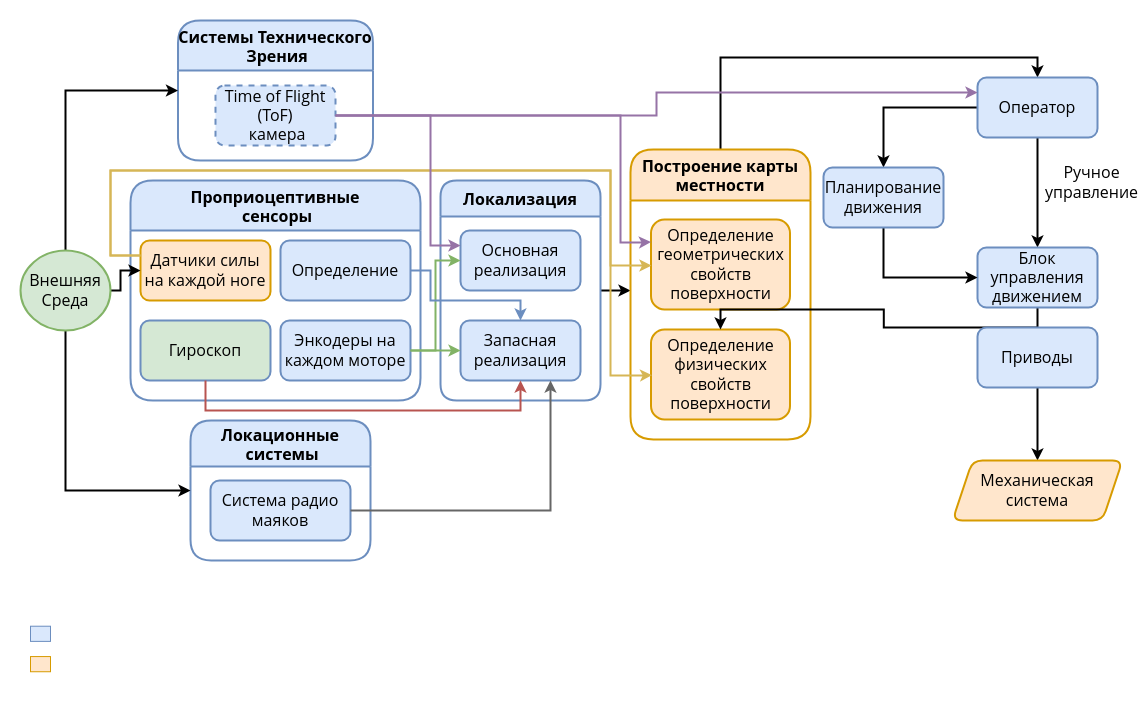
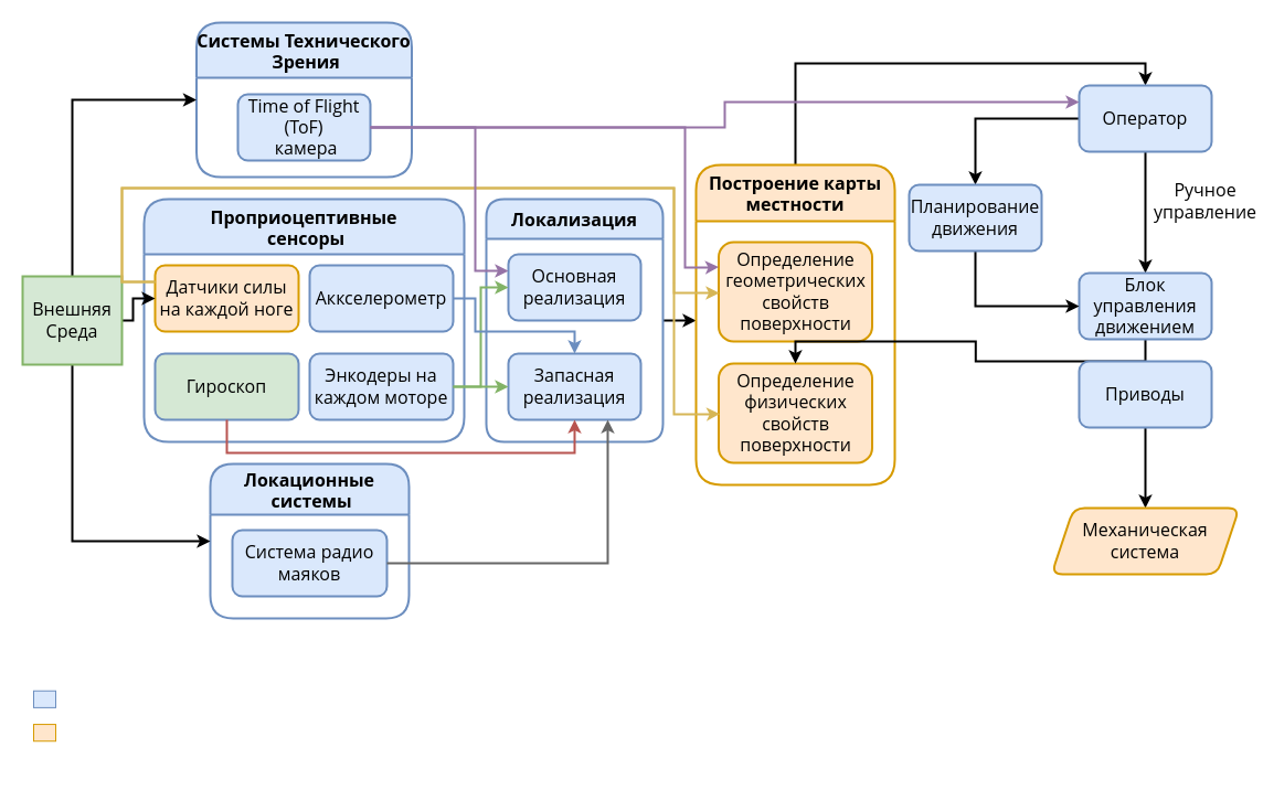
- <mxCell id="10" value="Time of Flight&lt;br style=&quot;font-size: 16px;&quot;&gt;(ToF)&lt;br style=&quot;font-size: 16px;&quot;&gt;&amp;nbsp;камера" style="rounded=1;whiteSpace=wrap;html=1;strokeWidth=2;shadow=0;sketch=0;fontFamily=Open Sans;fontSource=https%3A%2F%2Ffonts.googleapis.com%2Fcss%3Ffamily%3DOpen%2BSans;fontSize=16;fillColor=#dae8fc;strokeColor=#6c8ebf;dashed=1;" vertex="1" parent="9"><mxGeometry x="37.5" y="65" width="120" height="60" as="geometry" /></mxCell>
+ <mxCell id="10" value="Time of Flight&lt;br style=&quot;font-size: 16px;&quot;&gt;(ToF)&lt;br style=&quot;font-size: 16px;&quot;&gt;&amp;nbsp;камера" style="rounded=1;whiteSpace=wrap;html=1;strokeWidth=2;shadow=0;sketch=0;fontFamily=Open Sans;fontSource=https%3A%2F%2Ffonts.googleapis.com%2Fcss%3Ffamily%3DOpen%2BSans;fontSize=16;fillColor=#dae8fc;strokeColor=#6c8ebf;" vertex="1" parent="9"><mxGeometry x="37.5" y="65" width="120" height="60" as="geometry" /></mxCell>
- <mxCell id="6" value="Определение" style="rounded=1;whiteSpace=wrap;html=1;strokeWidth=2;shadow=0;sketch=0;fontFamily=Open Sans;fontSource=https%3A%2F%2Ffonts.googleapis.com%2Fcss%3Ffamily%3DOpen%2BSans;fontSize=16;fillColor=#dae8fc;strokeColor=#6c8ebf;" vertex="1" parent="2"><mxGeometry x="150" y="60" width="130" height="60" as="geometry" /></mxCell>
+ <mxCell id="6" value="Аккселерометр" style="rounded=1;whiteSpace=wrap;html=1;strokeWidth=2;shadow=0;sketch=0;fontFamily=Open Sans;fontSource=https%3A%2F%2Ffonts.googleapis.com%2Fcss%3Ffamily%3DOpen%2BSans;fontSize=16;fillColor=#dae8fc;strokeColor=#6c8ebf;" vertex="1" parent="2"><mxGeometry x="150" y="60" width="130" height="60" as="geometry" /></mxCell>
- <mxCell id="32" value="&lt;span style=&quot;font-family: &amp;quot;Open Sans&amp;quot;;&quot;&gt;Внешняя&lt;/span&gt;&lt;br style=&quot;font-family: &amp;quot;Open Sans&amp;quot;;&quot;&gt;&lt;span style=&quot;font-family: &amp;quot;Open Sans&amp;quot;;&quot;&gt;Среда&lt;/span&gt;" style="ellipse;whiteSpace=wrap;html=1;rounded=1;shadow=0;sketch=0;fontFamily=Garamond;fontSize=16;strokeWidth=2;fillColor=#d5e8d4;strokeColor=#82b366;" vertex="1" parent="1"><mxGeometry x="20" y="250" width="90" height="80" as="geometry" /></mxCell>
+ <mxCell id="32" value="&lt;span style=&quot;font-family: &amp;quot;Open Sans&amp;quot;;&quot;&gt;Внешняя&lt;/span&gt;&lt;br style=&quot;font-family: &amp;quot;Open Sans&amp;quot;;&quot;&gt;&lt;span style=&quot;font-family: &amp;quot;Open Sans&amp;quot;;&quot;&gt;Среда&lt;/span&gt;" style="whiteSpace=wrap;html=1;shadow=0;sketch=0;fontFamily=Garamond;fontSize=16;strokeWidth=2;fillColor=#d5e8d4;strokeColor=#82b366;rounded=0;" vertex="1" parent="1"><mxGeometry x="20" y="250" width="90" height="80" as="geometry" /></mxCell>
